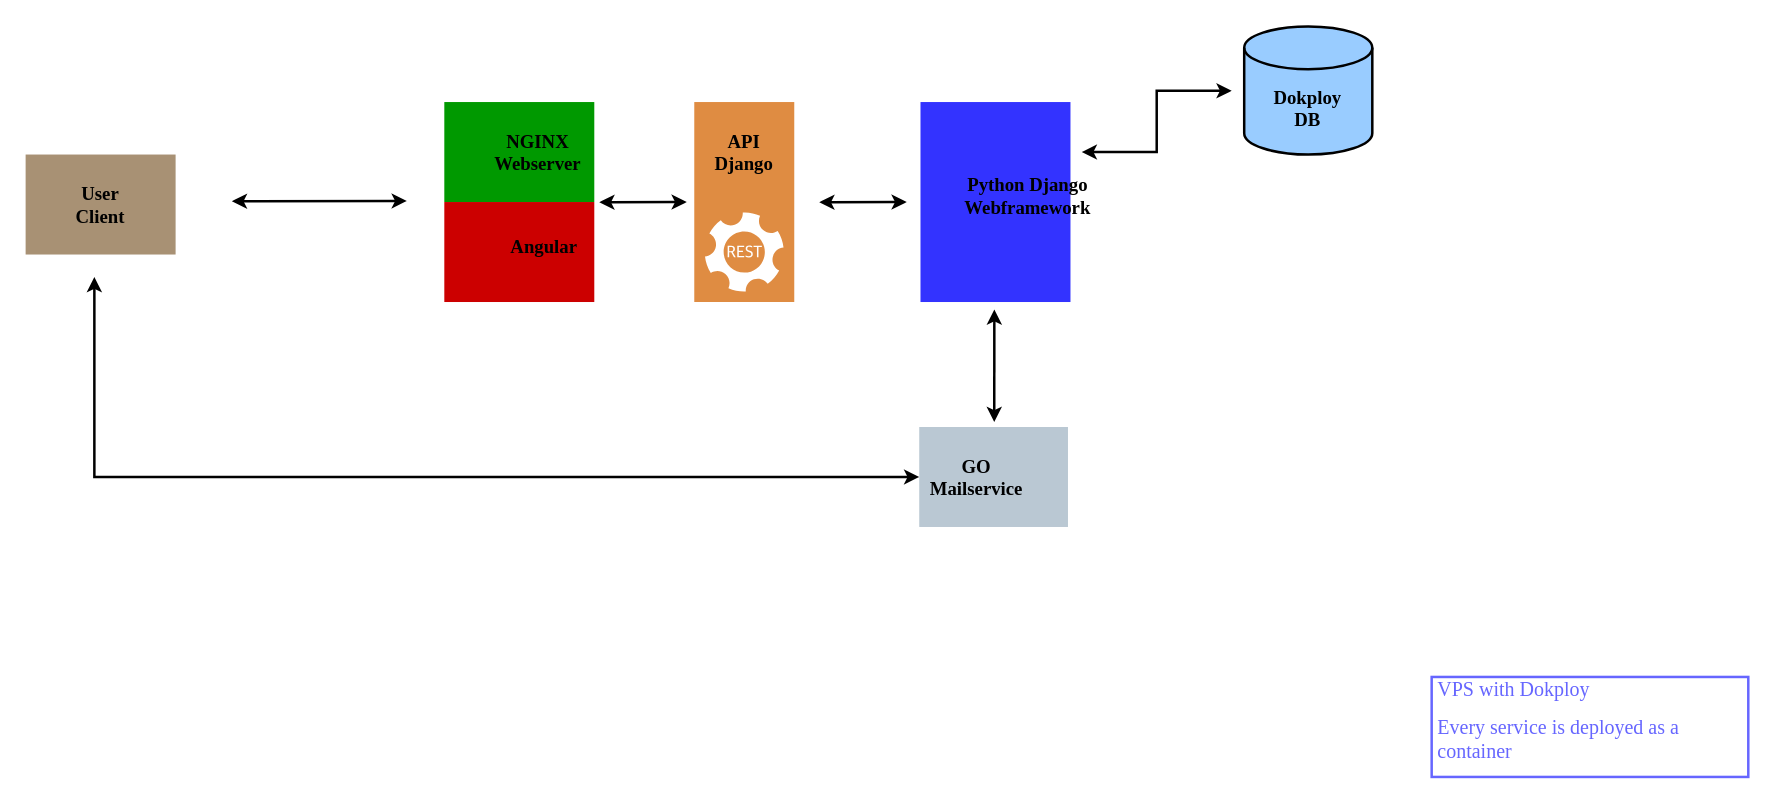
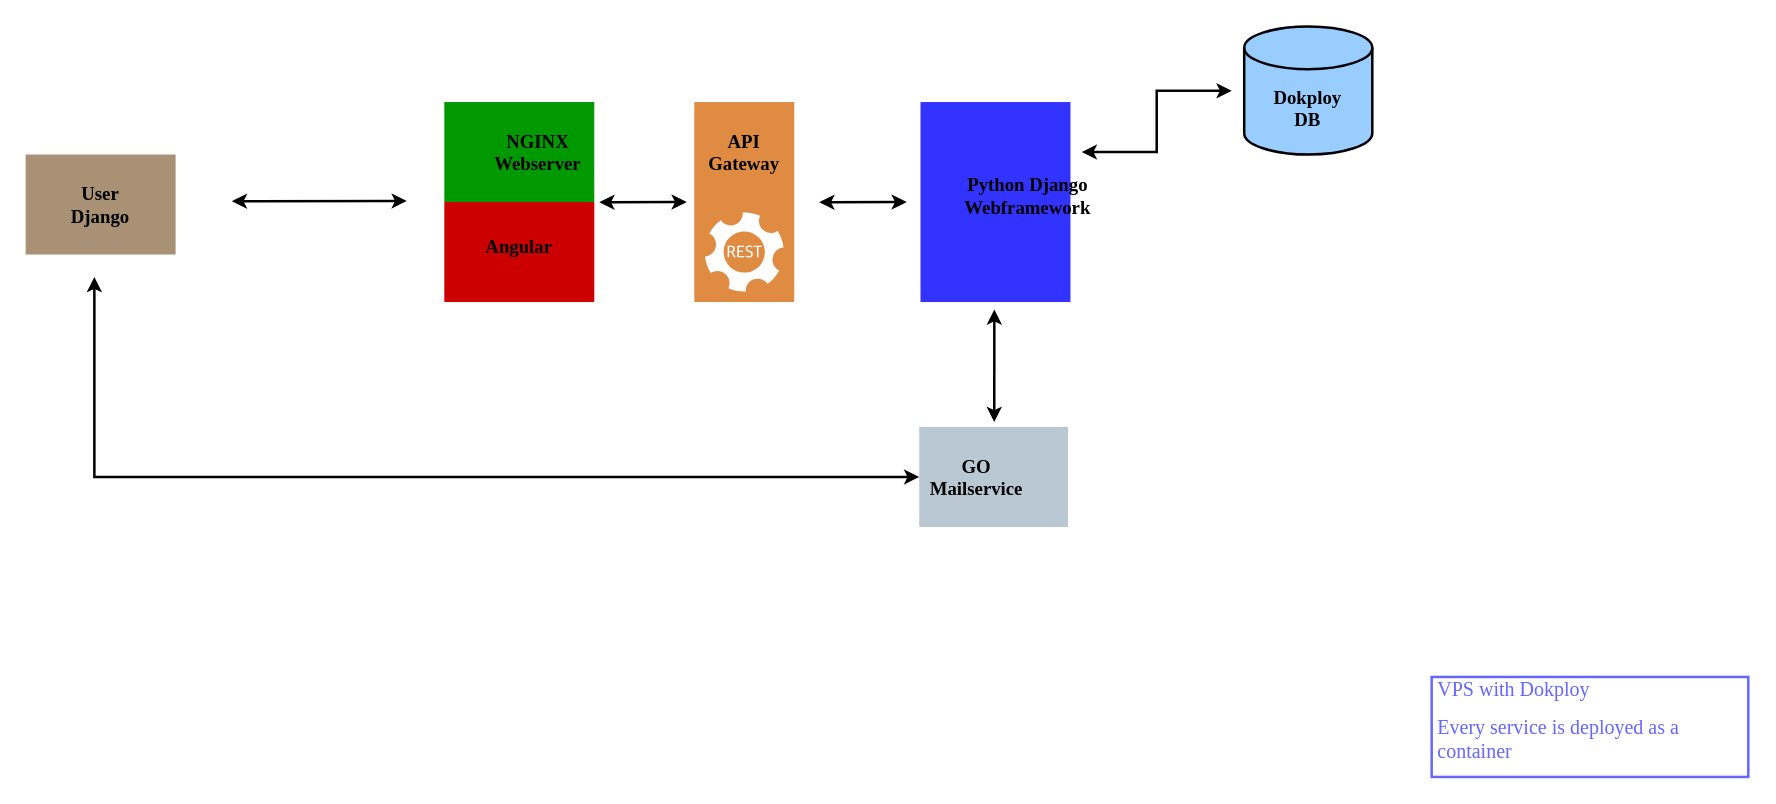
- <mxCell id="22" value="&lt;b&gt;&lt;font style=&quot;font-size: 15px;&quot;&gt;API&lt;br&gt;Django&lt;br&gt;&lt;/font&gt;&lt;/b&gt;" style="text;strokeColor=none;align=center;fillColor=none;html=1;verticalAlign=middle;whiteSpace=wrap;rounded=0;fontFamily=Tahoma;horizontal=1;" vertex="1" parent="1"><mxGeometry x="565" y="106" width="60" height="30" as="geometry" /></mxCell>
+ <mxCell id="22" value="&lt;b&gt;&lt;font style=&quot;font-size: 15px;&quot;&gt;API&lt;br&gt;Gateway&lt;br&gt;&lt;/font&gt;&lt;/b&gt;" style="text;strokeColor=none;align=center;fillColor=none;html=1;verticalAlign=middle;whiteSpace=wrap;rounded=0;fontFamily=Tahoma;horizontal=1;" vertex="1" parent="1"><mxGeometry x="565" y="106" width="60" height="30" as="geometry" /></mxCell>
- <mxCell id="3" value="&lt;b&gt;&lt;font style=&quot;font-size: 15px;&quot;&gt;User Client&lt;/font&gt;&lt;/b&gt;" style="text;strokeColor=none;align=center;fillColor=none;html=1;verticalAlign=middle;whiteSpace=wrap;rounded=0;fontFamily=Tahoma;" vertex="1" parent="1"><mxGeometry x="50" y="145.5" width="60" height="35" as="geometry" /></mxCell>
+ <mxCell id="3" value="&lt;b&gt;&lt;font style=&quot;font-size: 15px;&quot;&gt;User Django&lt;/font&gt;&lt;/b&gt;" style="text;strokeColor=none;align=center;fillColor=none;html=1;verticalAlign=middle;whiteSpace=wrap;rounded=0;fontFamily=Tahoma;" vertex="1" parent="1"><mxGeometry x="50" y="145.5" width="60" height="35" as="geometry" /></mxCell>
- <mxCell id="7" value="&lt;b&gt;&lt;font style=&quot;font-size: 15px;&quot;&gt;Angular&lt;br&gt;&lt;/font&gt;&lt;/b&gt;" style="text;strokeColor=none;align=center;fillColor=none;html=1;verticalAlign=middle;whiteSpace=wrap;rounded=0;fontFamily=Tahoma;horizontal=1;" vertex="1" parent="1"><mxGeometry x="405" y="181" width="60" height="30" as="geometry" /></mxCell>
+ <mxCell id="7" value="&lt;b&gt;&lt;font style=&quot;font-size: 15px;&quot;&gt;Angular&lt;br&gt;&lt;/font&gt;&lt;/b&gt;" style="text;strokeColor=none;align=center;fillColor=none;html=1;verticalAlign=middle;whiteSpace=wrap;rounded=0;fontFamily=Tahoma;horizontal=1;" vertex="1" parent="1"><mxGeometry x="385" y="181" width="60" height="30" as="geometry" /></mxCell>
